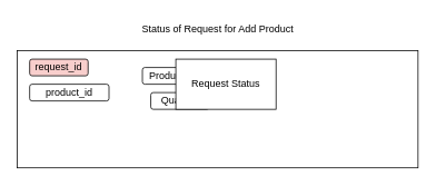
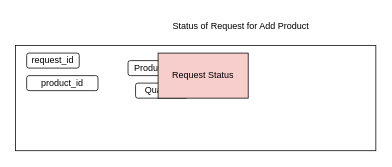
- <mxCell id="3" value="Status of Request for Add Product" style="text;html=1;align=center;verticalAlign=middle;resizable=0;points=[];autosize=1;strokeColor=none;fillColor=none;" vertex="1" parent="1"><mxGeometry x="160" y="20" width="200" height="30" as="geometry" /></mxCell>
+ <mxCell id="3" value="Status of Request for Add Product" style="text;html=1;align=center;verticalAlign=middle;resizable=0;points=[];autosize=1;strokeColor=none;fillColor=none;" vertex="1" parent="1"><mxGeometry x="220" y="20" width="200" height="30" as="geometry" /></mxCell>
- <mxCell id="4" value="request_id" style="rounded=1;whiteSpace=wrap;html=1;fillColor=#f8cecc;" vertex="1" parent="1"><mxGeometry x="35" y="70" width="70" height="20" as="geometry" /></mxCell>
+ <mxCell id="4" value="request_id" style="rounded=1;whiteSpace=wrap;html=1;" vertex="1" parent="1"><mxGeometry x="35" y="70" width="70" height="20" as="geometry" /></mxCell>
- <mxCell id="8" value="Request Status" style="rounded=0;whiteSpace=wrap;html=1;" vertex="1" parent="1"><mxGeometry x="210" y="70" width="120" height="60" as="geometry" /></mxCell>
+ <mxCell id="8" value="Request Status" style="rounded=0;whiteSpace=wrap;html=1;fillColor=#f8cecc;" vertex="1" parent="1"><mxGeometry x="210" y="70" width="120" height="60" as="geometry" /></mxCell>
